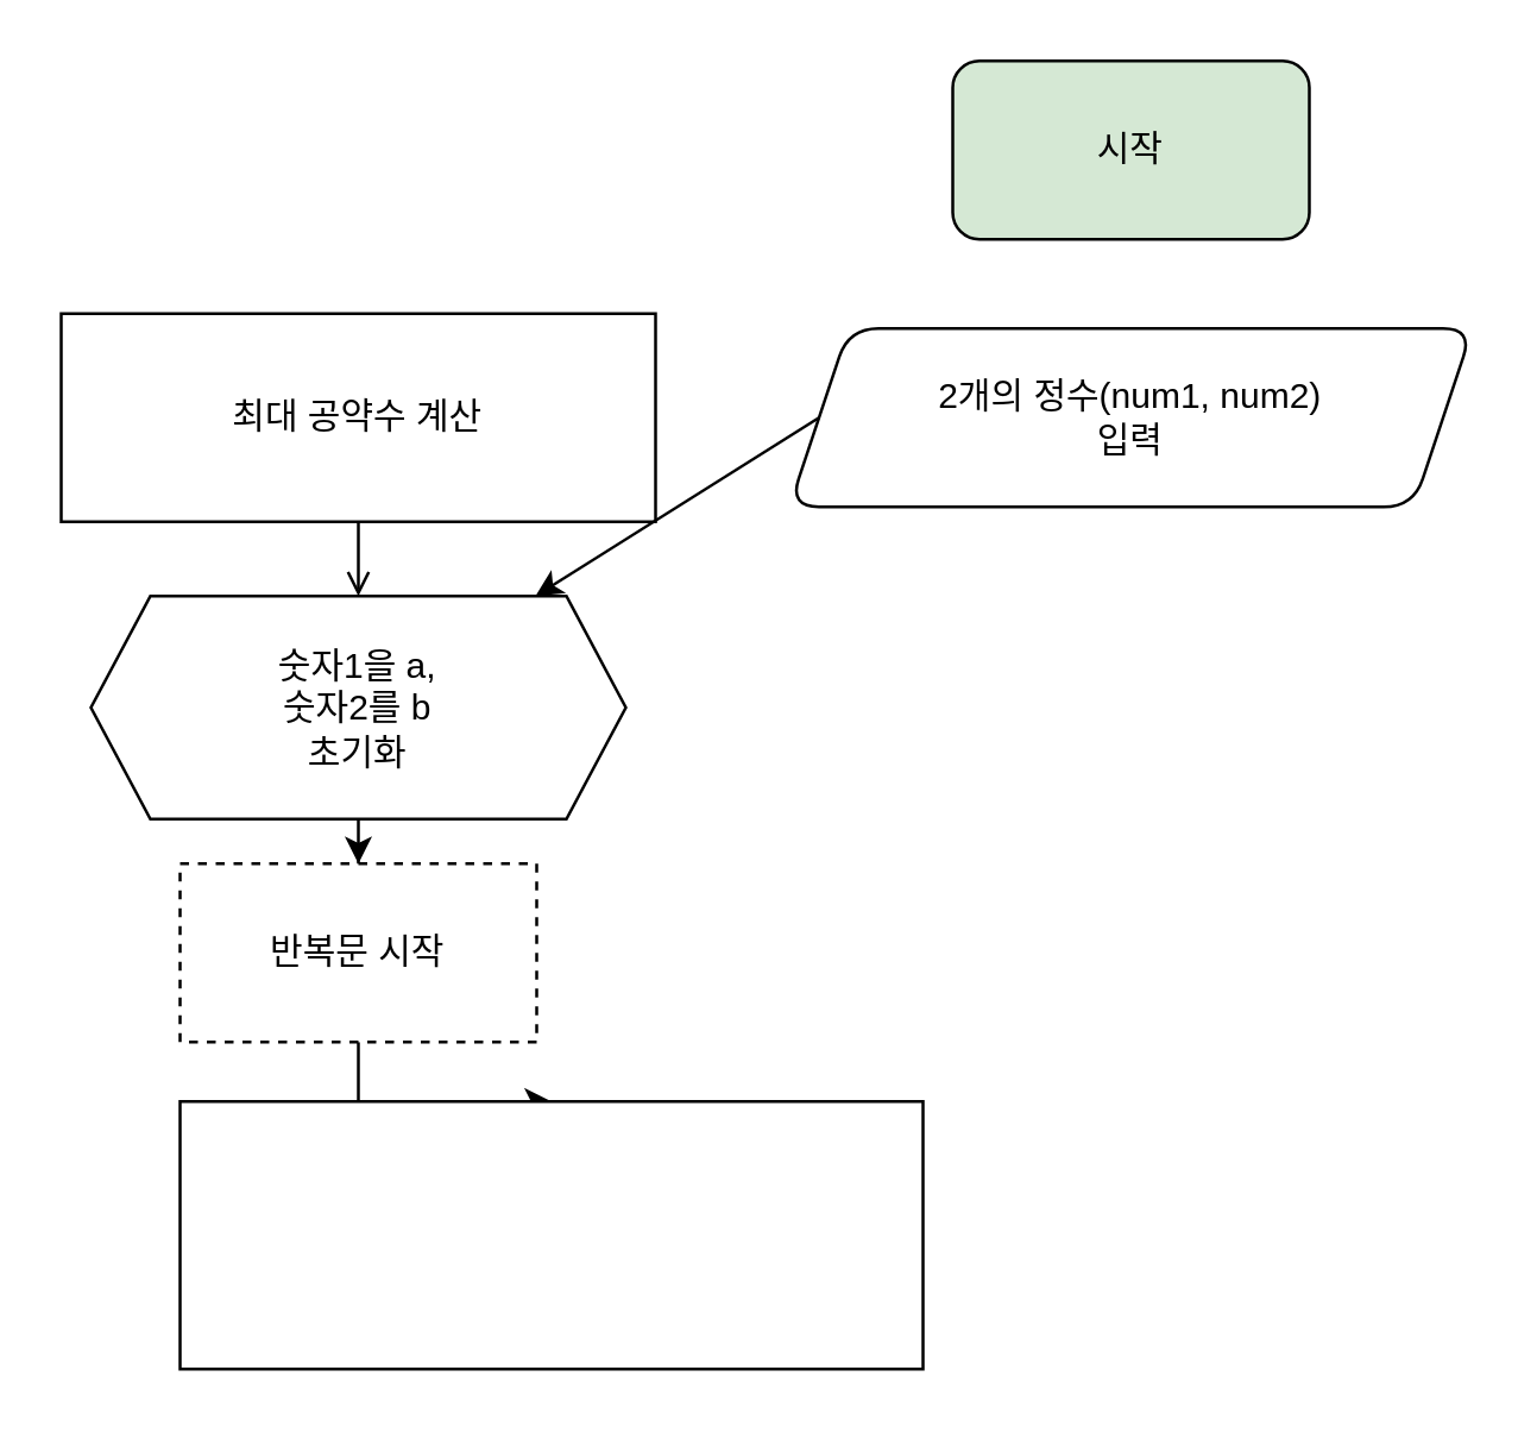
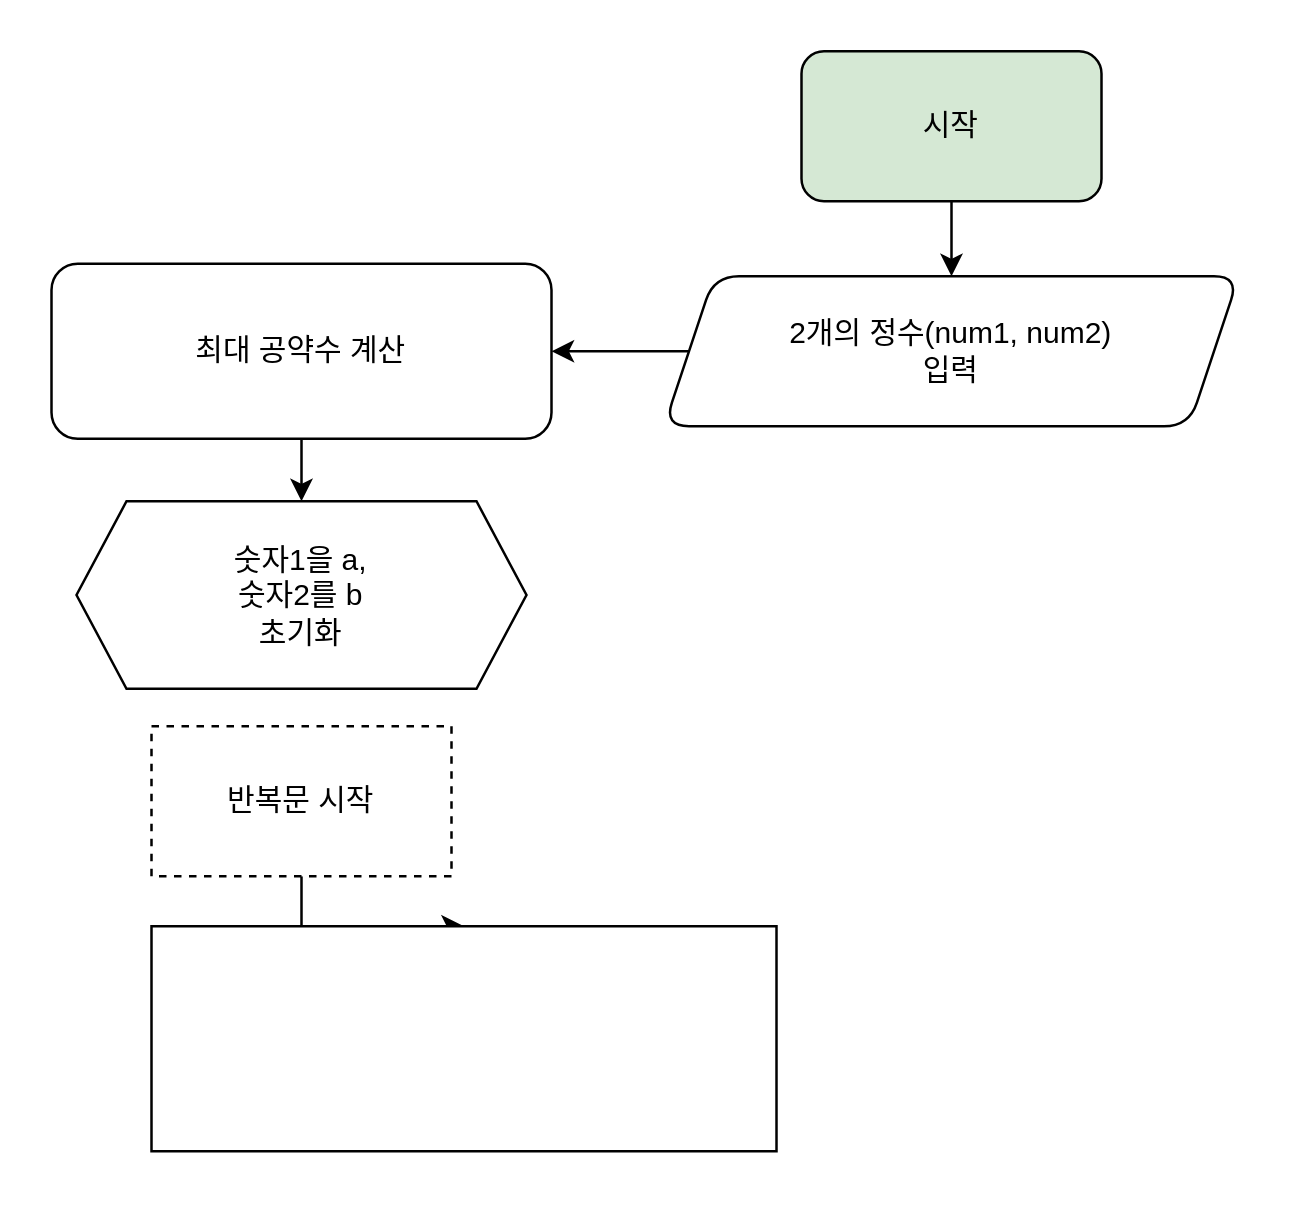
+ <mxCell id="2" value="" style="edgeStyle=orthogonalEdgeStyle;rounded=0;orthogonalLoop=1;jettySize=auto;html=1;" edge="1" parent="1" source="3" target="4"><mxGeometry relative="1" as="geometry" /></mxCell>
- <mxCell id="6" value="최대 공약수 계산" style="rounded=0;whiteSpace=wrap;html=1;" vertex="1" parent="1"><mxGeometry x="20" y="105" width="200" height="70" as="geometry" /></mxCell>
+ <mxCell id="6" value="최대 공약수 계산" style="whiteSpace=wrap;html=1;rounded=1;" vertex="1" parent="1"><mxGeometry x="20" y="105" width="200" height="70" as="geometry" /></mxCell>
- <mxCell id="7" value="" style="endArrow=classic;html=1;rounded=0;exitX=0;exitY=0.5;exitDx=0;exitDy=0;" edge="1" parent="1" source="4" target="9"><mxGeometry width="50" height="50" relative="1" as="geometry"><mxPoint x="265" y="194.5" as="sourcePoint" /><mxPoint x="215" y="195" as="targetPoint" /></mxGeometry></mxCell>
+ <mxCell id="7" value="" style="endArrow=classic;html=1;rounded=0;exitX=0;exitY=0.5;exitDx=0;exitDy=0;" edge="1" parent="1" source="4" target="6"><mxGeometry width="50" height="50" relative="1" as="geometry"><mxPoint x="265" y="194.5" as="sourcePoint" /><mxPoint x="215" y="195" as="targetPoint" /></mxGeometry></mxCell>
- <mxCell id="5" value="" style="edgeStyle=orthogonalEdgeStyle;rounded=0;orthogonalLoop=1;jettySize=auto;html=1;endArrow=open;" edge="1" parent="1" source="6" target="9"><mxGeometry relative="1" as="geometry" /></mxCell>
+ <mxCell id="5" value="" style="edgeStyle=orthogonalEdgeStyle;rounded=0;orthogonalLoop=1;jettySize=auto;html=1;" edge="1" parent="1" source="6" target="9"><mxGeometry relative="1" as="geometry" /></mxCell>
- <mxCell id="8" value="" style="edgeStyle=orthogonalEdgeStyle;rounded=0;orthogonalLoop=1;jettySize=auto;html=1;" edge="1" parent="1" source="9" target="11"><mxGeometry relative="1" as="geometry" /></mxCell>
